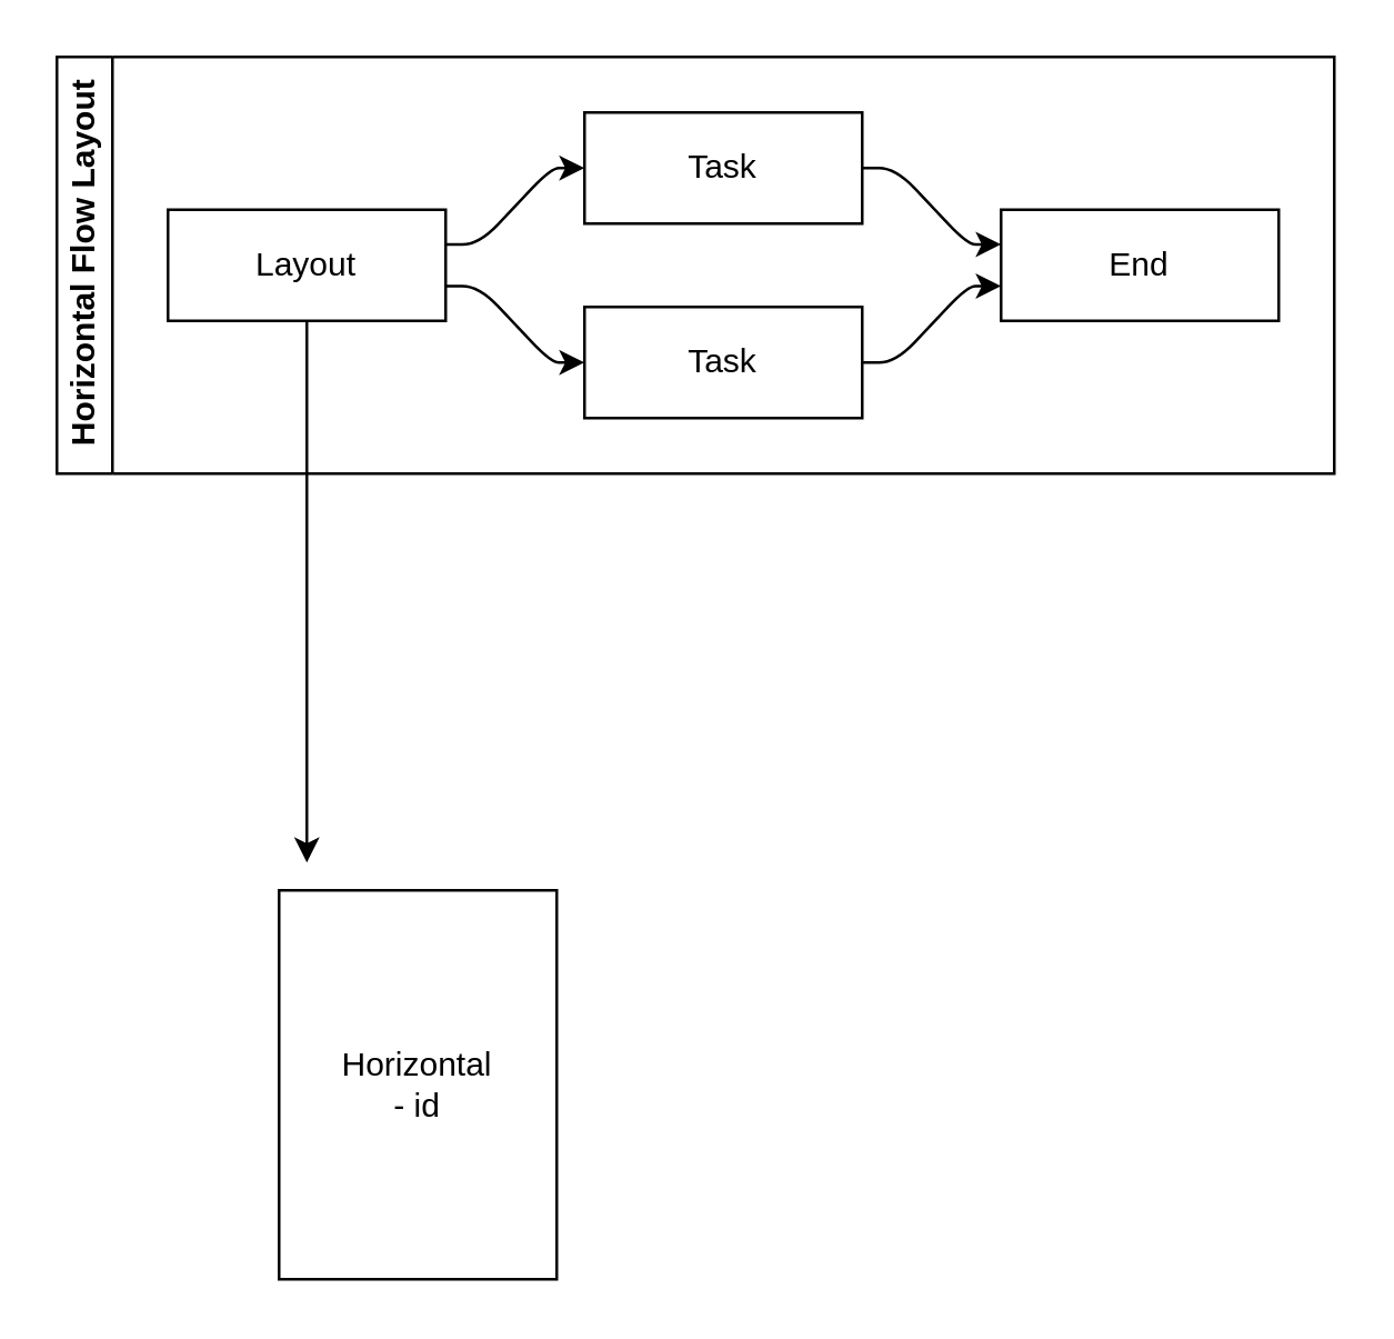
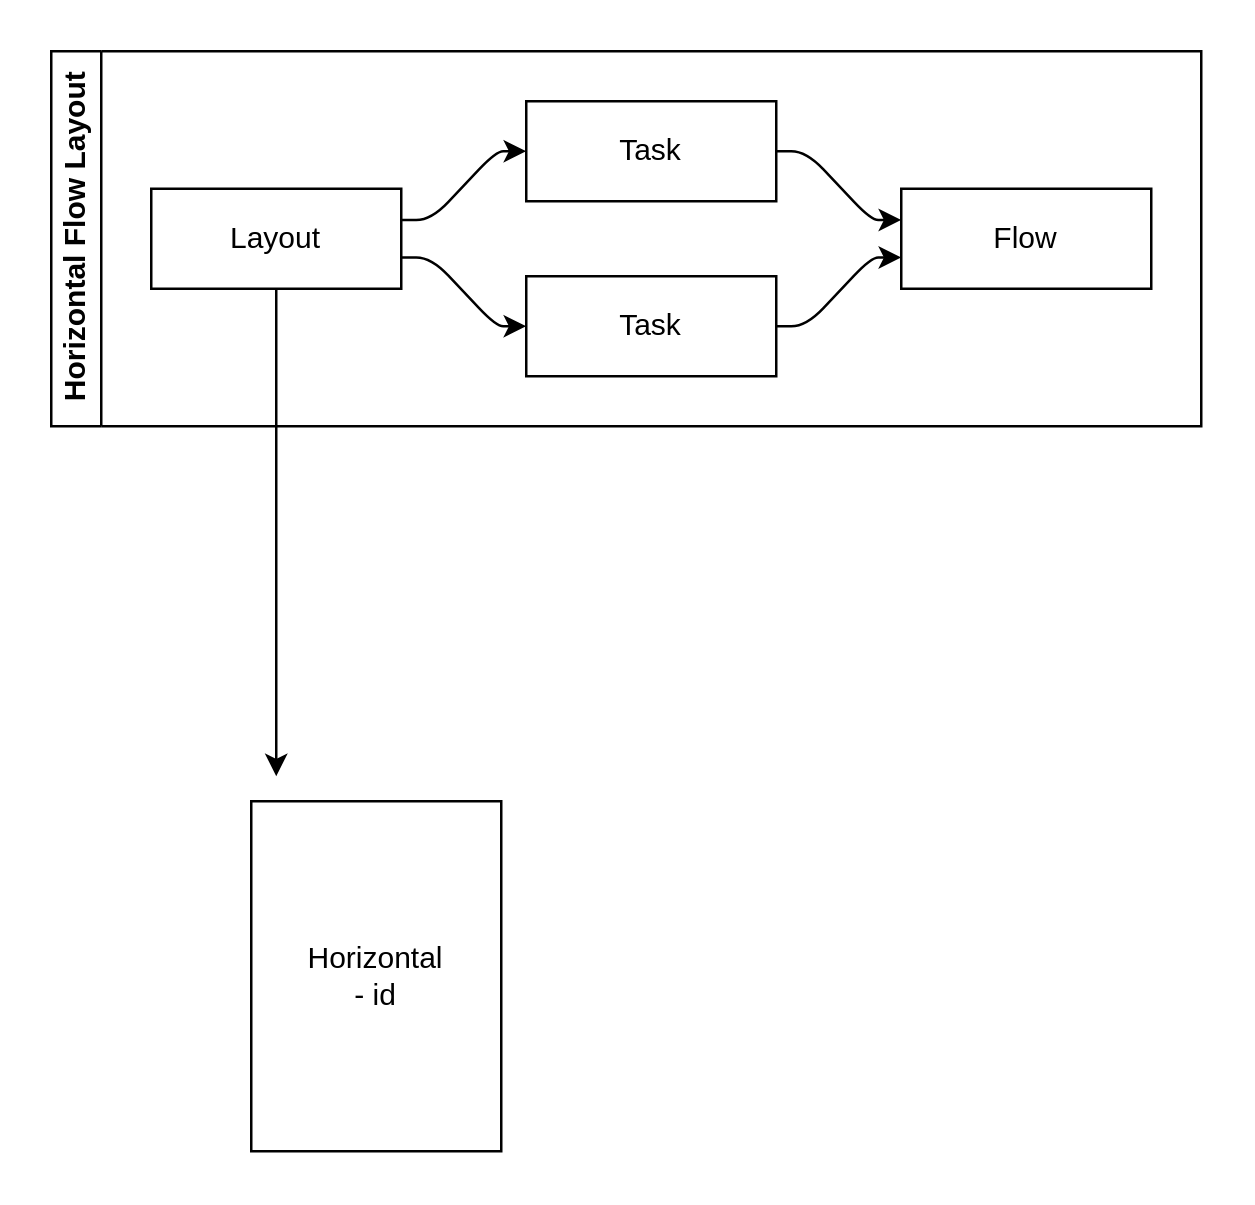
- <mxCell id="8" value="End" style="whiteSpace=wrap;html=1;" vertex="1" parent="2"><mxGeometry x="340" y="55" width="100" height="40" as="geometry" /></mxCell>
+ <mxCell id="8" value="Flow" style="whiteSpace=wrap;html=1;" vertex="1" parent="2"><mxGeometry x="340" y="55" width="100" height="40" as="geometry" /></mxCell>
